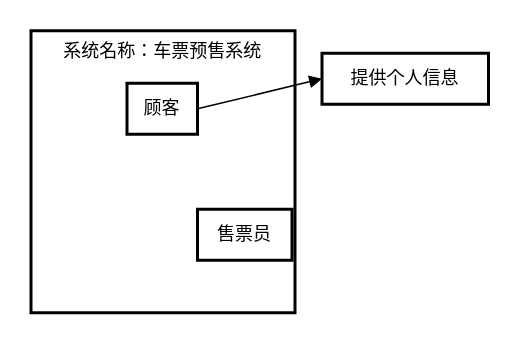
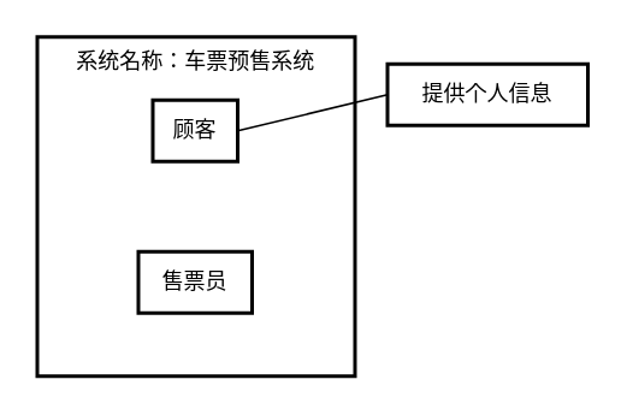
- <mxCell id="6" value="" style="curved=1;startArrow=none;endArrow=block;exitX=1;exitY=0.5;entryX=0;entryY=0.5;" edge="1" parent="1" source="3" target="5"><mxGeometry relative="1" as="geometry"><Array as="points" /></mxGeometry></mxCell>
+ <mxCell id="6" value="" style="curved=1;startArrow=none;endArrow=none;exitX=1;exitY=0.5;entryX=0;entryY=0.5;" edge="1" parent="1" source="3" target="5"><mxGeometry relative="1" as="geometry"><Array as="points" /></mxGeometry></mxCell>
- <mxCell id="4" value="售票员" style="whiteSpace=wrap;strokeWidth=2;" vertex="1" parent="1"><mxGeometry x="131" y="139" width="63" height="34" as="geometry" /></mxCell>
+ <mxCell id="4" value="售票员" style="whiteSpace=wrap;strokeWidth=2;" vertex="1" parent="1"><mxGeometry x="76" y="139" width="63" height="34" as="geometry" /></mxCell>
